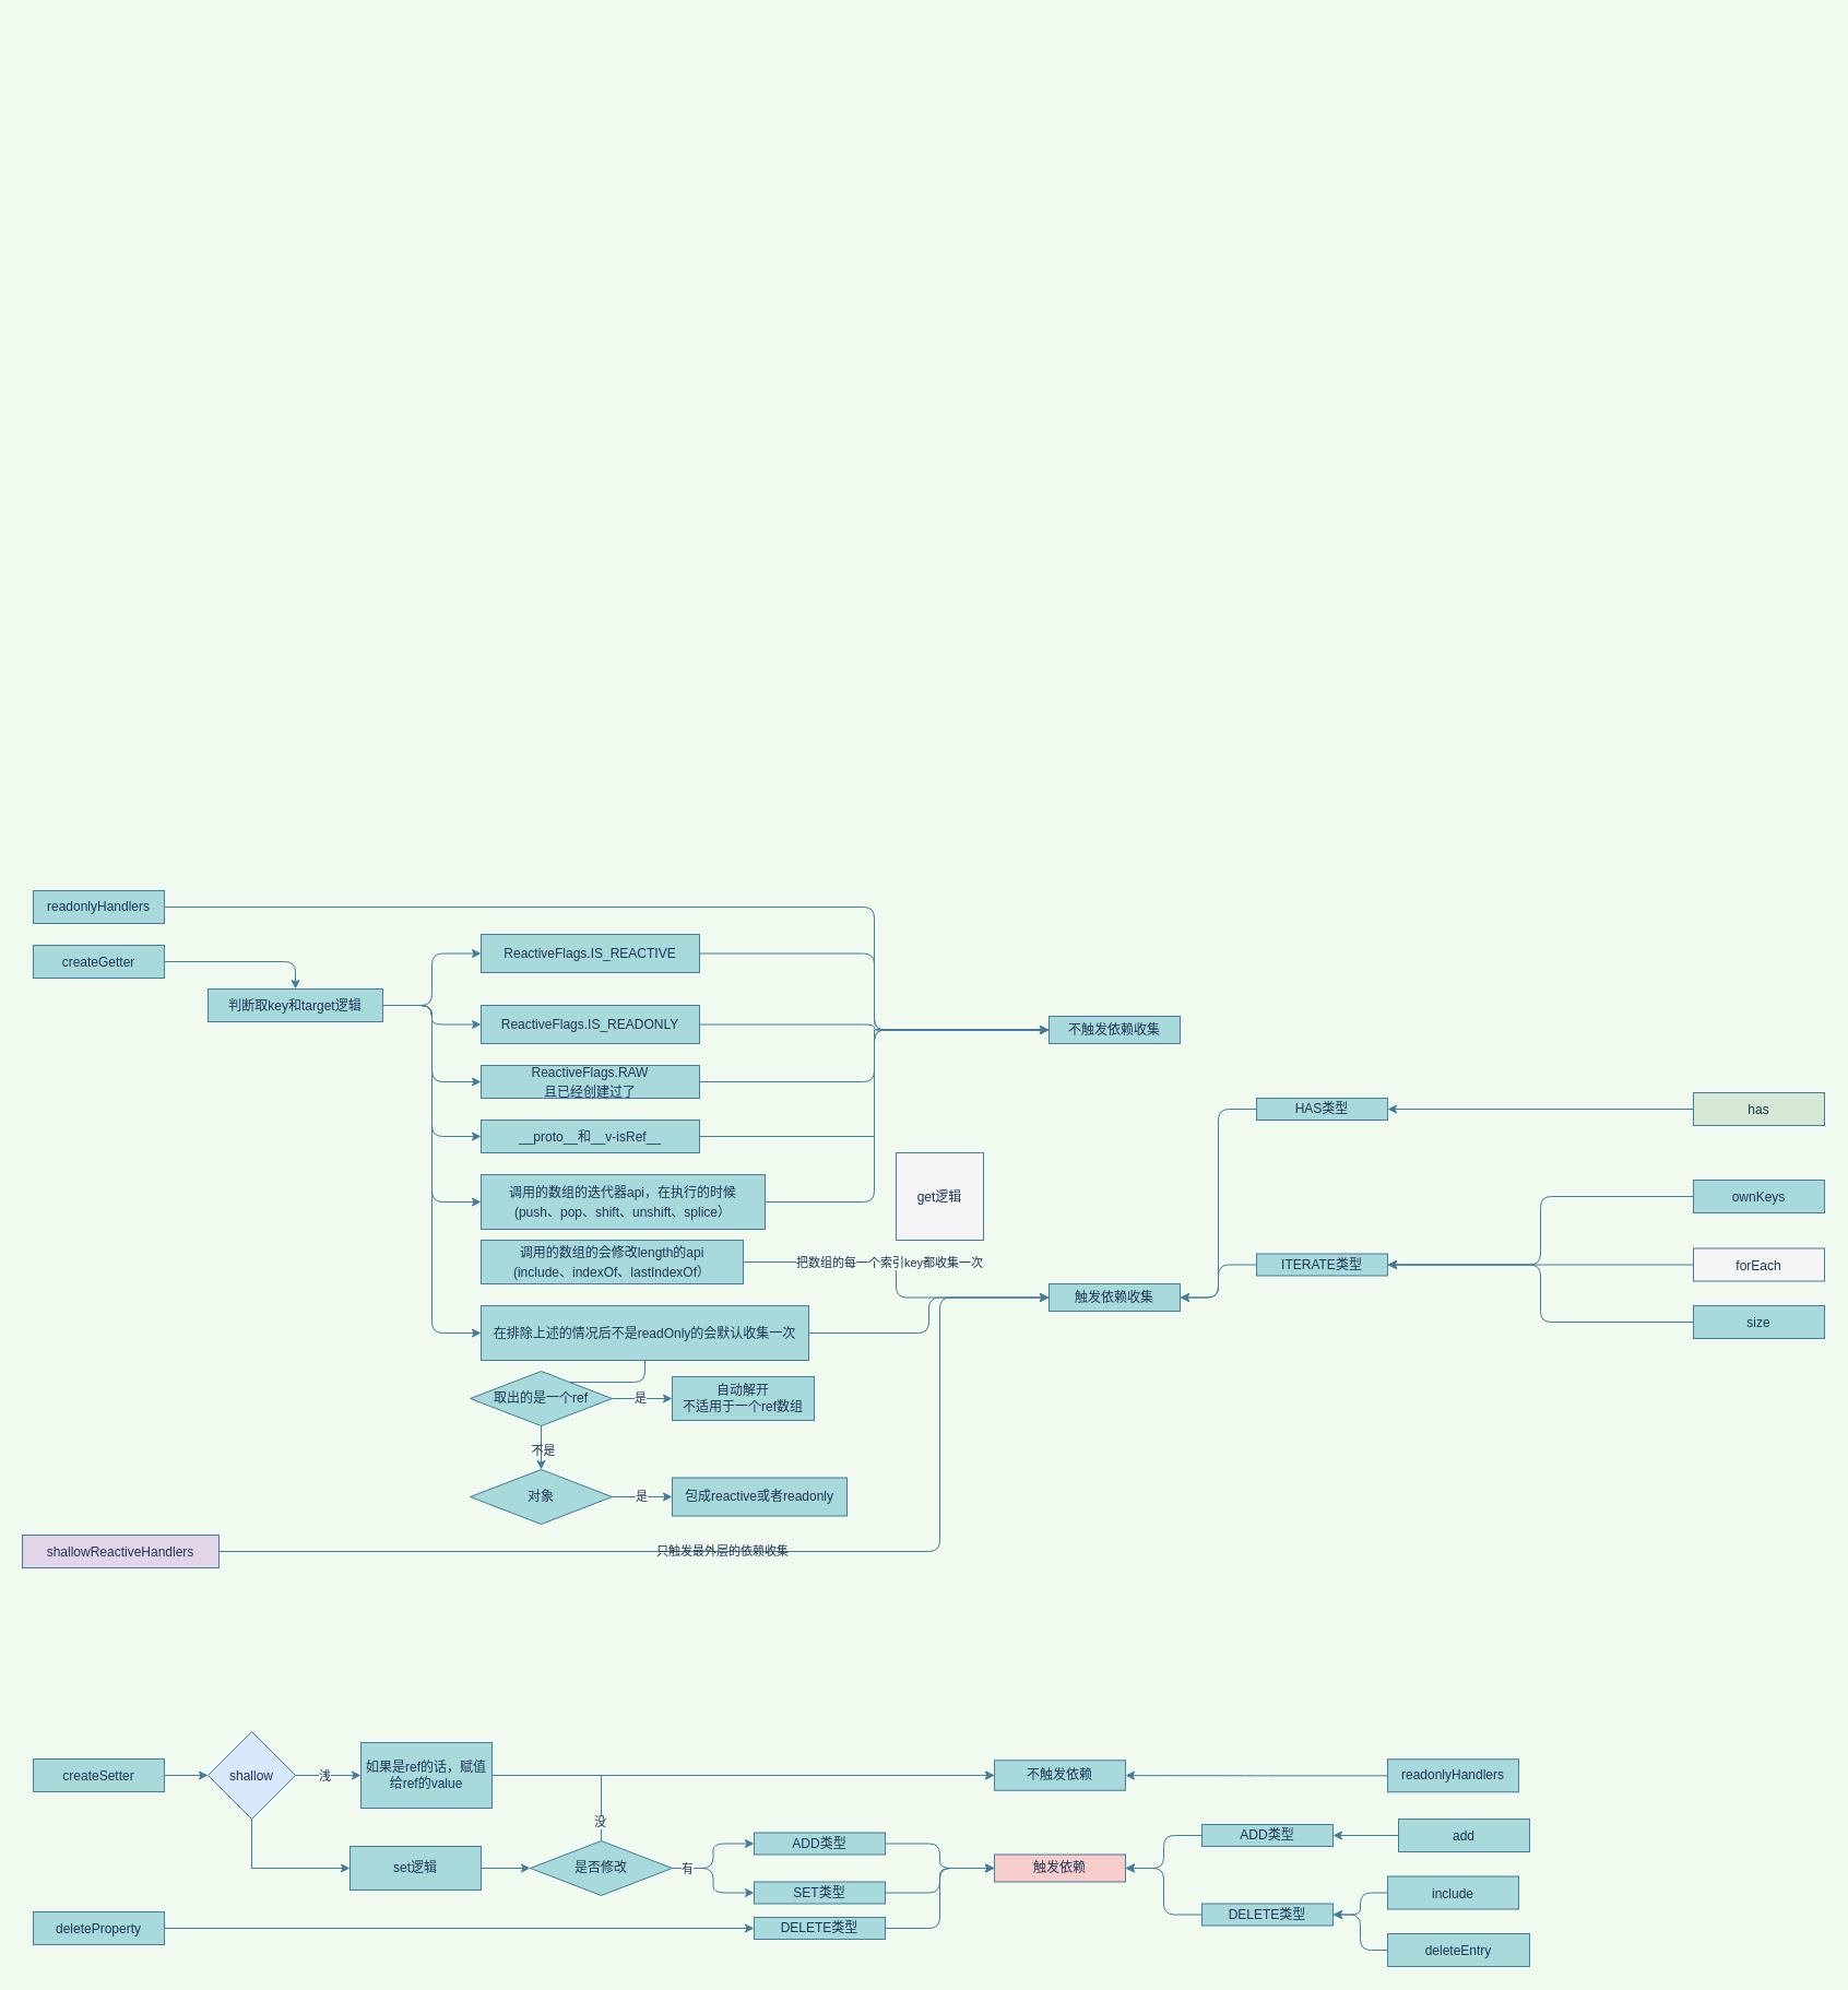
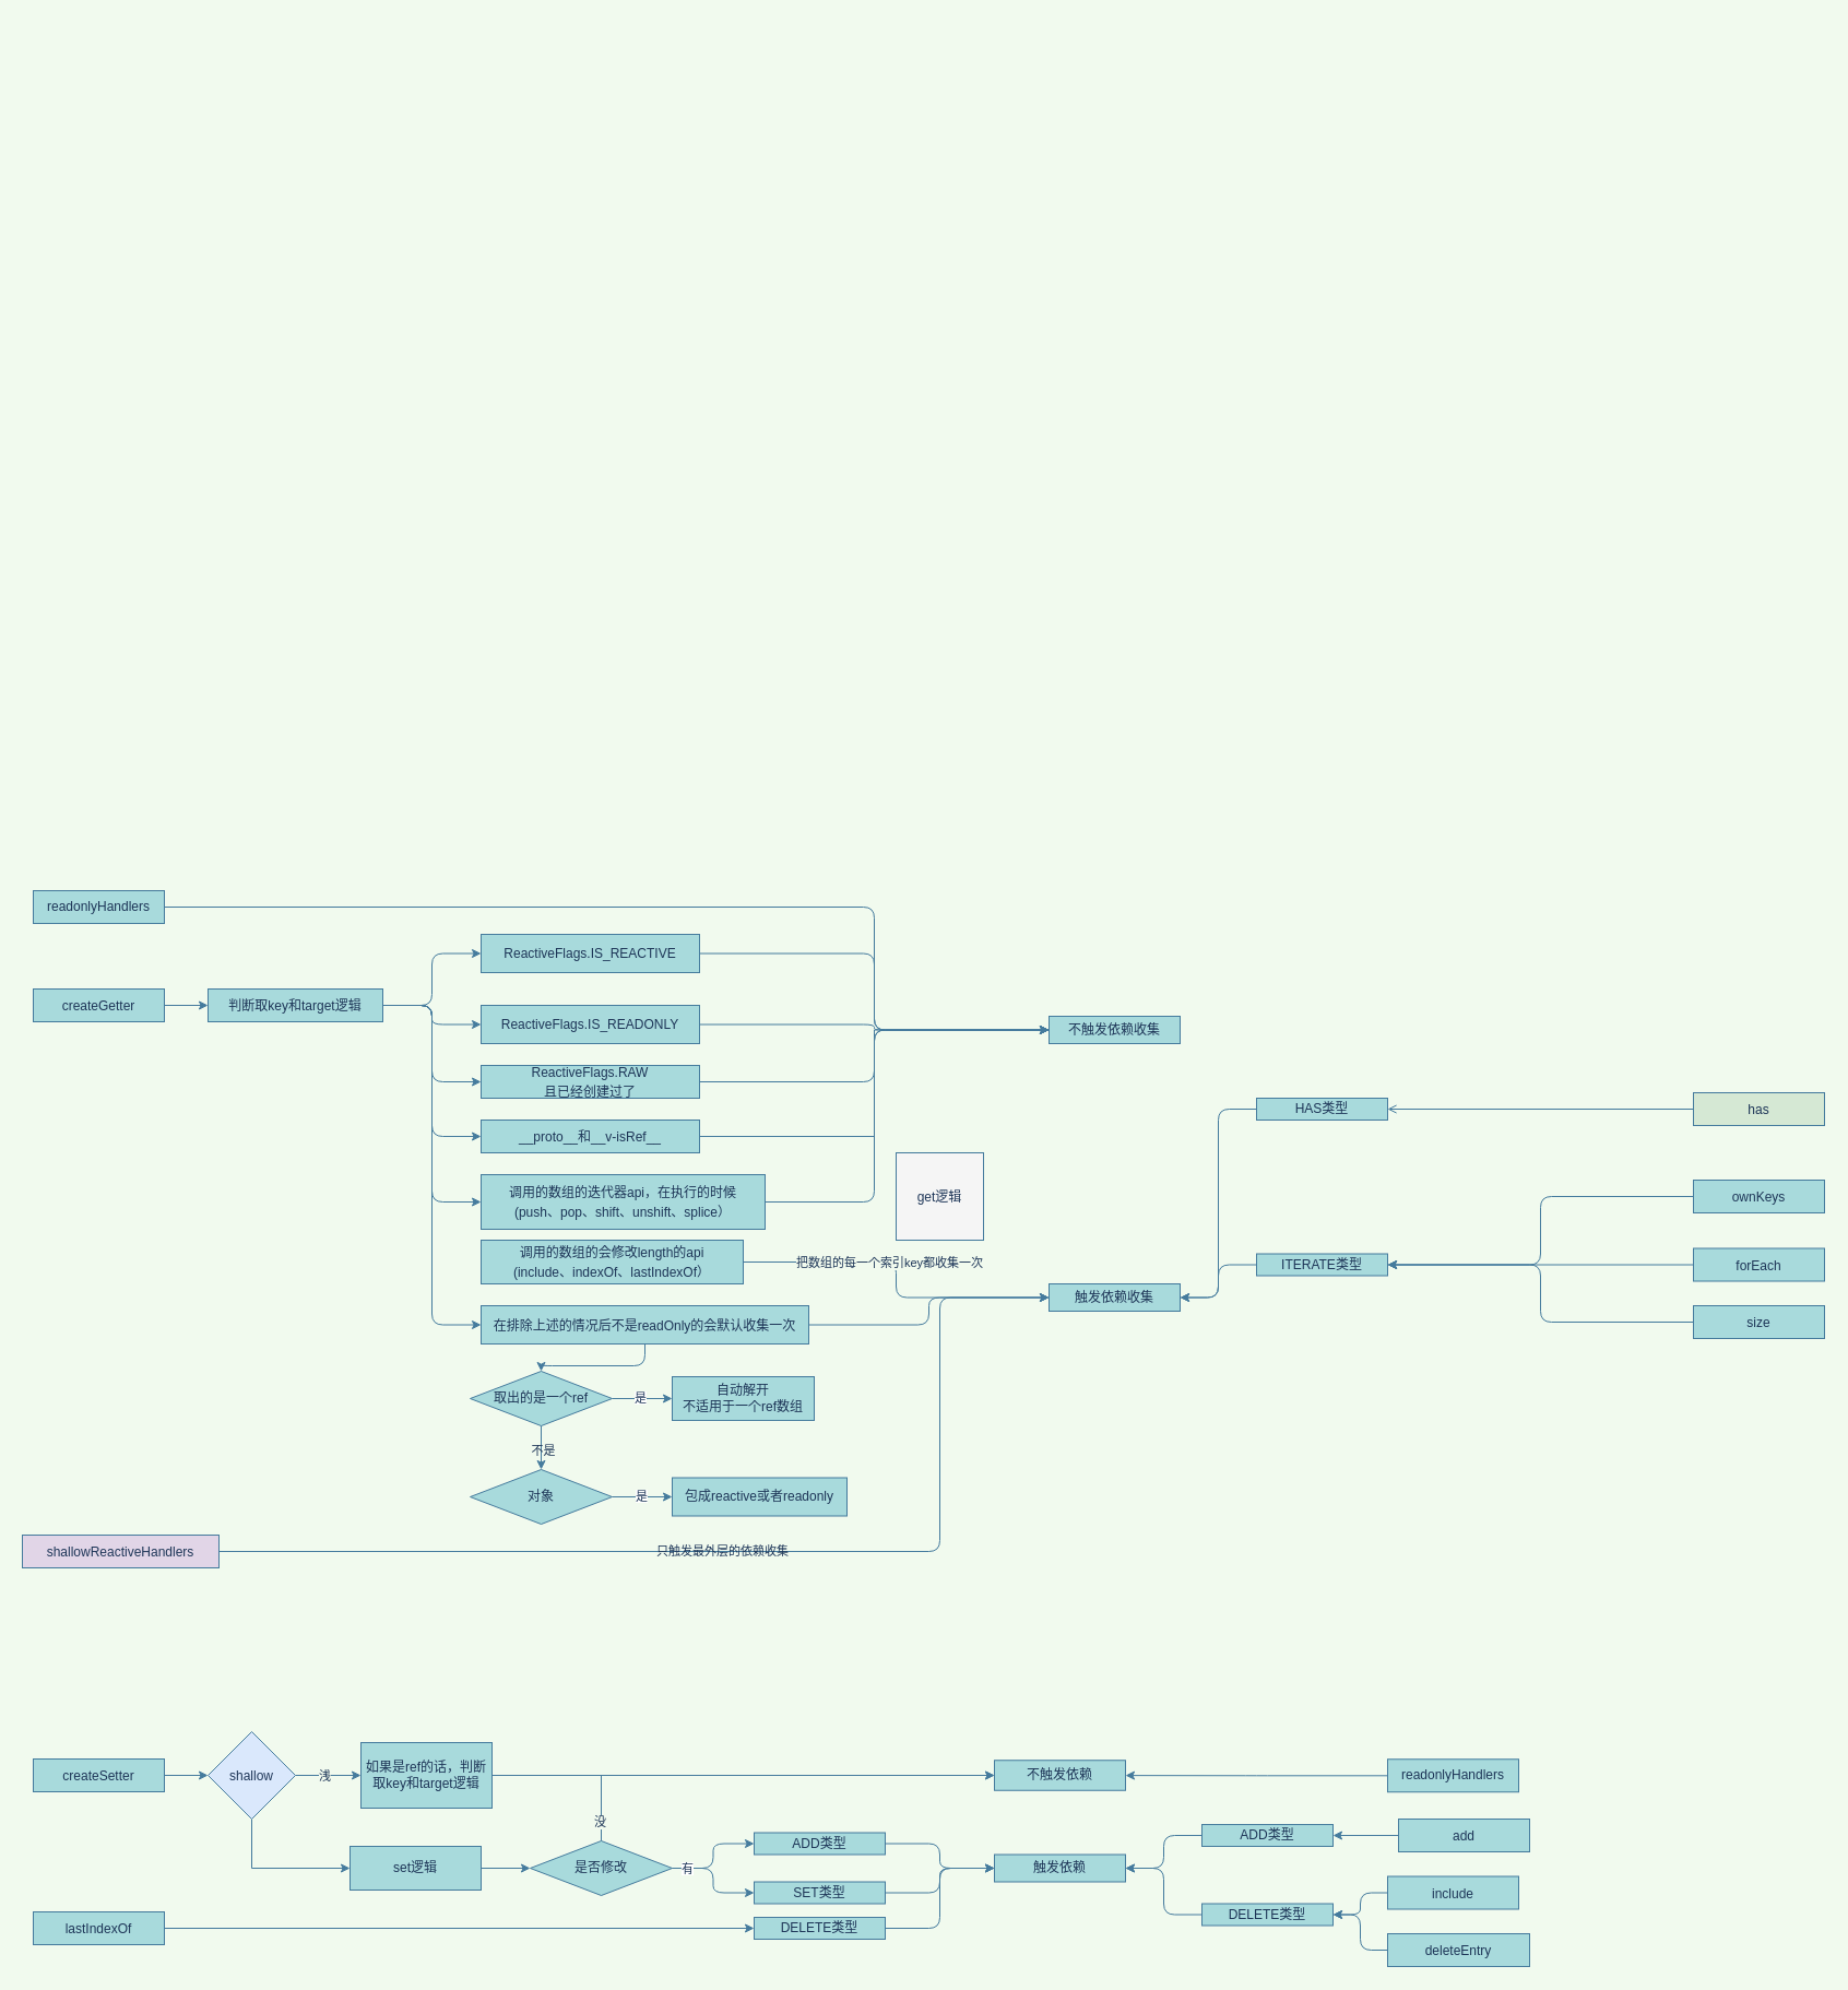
- <mxCell id="5" value="&lt;div style=&quot;line-height: 18px&quot;&gt;createGetter&lt;/div&gt;" style="rounded=0;whiteSpace=wrap;html=1;sketch=0;strokeColor=#457B9D;fillColor=#A8DADC;fontColor=#1D3557;" parent="1" vertex="1"><mxGeometry x="30" y="865" width="120" height="30" as="geometry" /></mxCell>
+ <mxCell id="5" value="&lt;div style=&quot;line-height: 18px&quot;&gt;createGetter&lt;/div&gt;" style="rounded=0;whiteSpace=wrap;html=1;sketch=0;strokeColor=#457B9D;fillColor=#A8DADC;fontColor=#1D3557;" parent="1" vertex="1"><mxGeometry x="30" y="905" width="120" height="30" as="geometry" /></mxCell>
- <mxCell id="72" style="edgeStyle=orthogonalEdgeStyle;curved=0;rounded=1;sketch=0;orthogonalLoop=1;jettySize=auto;html=1;entryX=1;entryY=0.5;entryDx=0;entryDy=0;strokeColor=#457B9D;fillColor=#A8DADC;fontColor=#1D3557;labelBackgroundColor=#F1FAEE;" parent="1" source="73" target="78" edge="1"><mxGeometry relative="1" as="geometry" /></mxCell>
+ <mxCell id="72" style="edgeStyle=orthogonalEdgeStyle;curved=0;rounded=1;sketch=0;orthogonalLoop=1;jettySize=auto;html=1;entryX=1;entryY=0.5;entryDx=0;entryDy=0;strokeColor=#457B9D;fillColor=#A8DADC;fontColor=#1D3557;labelBackgroundColor=#F1FAEE;endArrow=open;" parent="1" source="73" target="78" edge="1"><mxGeometry relative="1" as="geometry" /></mxCell>
- <mxCell id="90" value="&lt;div style=&quot;line-height: 18px&quot;&gt;&lt;div style=&quot;line-height: 18px&quot;&gt;&lt;div style=&quot;line-height: 18px&quot;&gt;&lt;div style=&quot;line-height: 18px&quot;&gt;&lt;div style=&quot;line-height: 18px&quot;&gt;forEach&lt;/div&gt;&lt;/div&gt;&lt;/div&gt;&lt;/div&gt;&lt;/div&gt;" style="rounded=0;whiteSpace=wrap;html=1;sketch=0;strokeColor=#457B9D;fillColor=#f5f5f5;fontColor=#1D3557;" parent="1" vertex="1"><mxGeometry x="1550" y="1142.5" width="120" height="30" as="geometry" /></mxCell>
+ <mxCell id="90" value="&lt;div style=&quot;line-height: 18px&quot;&gt;&lt;div style=&quot;line-height: 18px&quot;&gt;&lt;div style=&quot;line-height: 18px&quot;&gt;&lt;div style=&quot;line-height: 18px&quot;&gt;&lt;div style=&quot;line-height: 18px&quot;&gt;forEach&lt;/div&gt;&lt;/div&gt;&lt;/div&gt;&lt;/div&gt;&lt;/div&gt;" style="rounded=0;whiteSpace=wrap;html=1;sketch=0;strokeColor=#457B9D;fillColor=#A8DADC;fontColor=#1D3557;" parent="1" vertex="1"><mxGeometry x="1550" y="1142.5" width="120" height="30" as="geometry" /></mxCell>
- <mxCell id="36" value="&lt;div style=&quot;line-height: 18px&quot;&gt;在排除上述的情况后不是readOnly的会默认收集一次&lt;/div&gt;" style="rounded=0;whiteSpace=wrap;html=1;sketch=0;strokeColor=#457B9D;fillColor=#A8DADC;fontColor=#1D3557;labelBackgroundColor=none;" parent="1" vertex="1"><mxGeometry x="440" y="1195" width="300" height="50" as="geometry" /></mxCell>
+ <mxCell id="36" value="&lt;div style=&quot;line-height: 18px&quot;&gt;在排除上述的情况后不是readOnly的会默认收集一次&lt;/div&gt;" style="rounded=0;whiteSpace=wrap;html=1;sketch=0;strokeColor=#457B9D;fillColor=#A8DADC;fontColor=#1D3557;labelBackgroundColor=none;" parent="1" vertex="1"><mxGeometry x="440" y="1195" width="300" height="35" as="geometry" /></mxCell>
- <mxCell id="52" value="如果是ref的话，赋值给ref的value" style="whiteSpace=wrap;html=1;rounded=0;fontColor=#1D3557;strokeColor=#457B9D;fillColor=#A8DADC;sketch=0;" parent="1" vertex="1"><mxGeometry x="330" y="1595" width="120" height="60" as="geometry" /></mxCell>
+ <mxCell id="52" value="如果是ref的话，判断取key和target逻辑" style="whiteSpace=wrap;html=1;rounded=0;fontColor=#1D3557;strokeColor=#457B9D;fillColor=#A8DADC;sketch=0;" parent="1" vertex="1"><mxGeometry x="330" y="1595" width="120" height="60" as="geometry" /></mxCell>
- <mxCell id="56" value="触发依赖" style="rounded=0;whiteSpace=wrap;html=1;sketch=0;strokeColor=#457B9D;fillColor=#f8cecc;fontColor=#1D3557;" parent="1" vertex="1"><mxGeometry x="910" y="1697.5" width="120" height="25" as="geometry" /></mxCell>
+ <mxCell id="56" value="触发依赖" style="rounded=0;whiteSpace=wrap;html=1;sketch=0;strokeColor=#457B9D;fillColor=#A8DADC;fontColor=#1D3557;" parent="1" vertex="1"><mxGeometry x="910" y="1697.5" width="120" height="25" as="geometry" /></mxCell>
- <mxCell id="69" value="&lt;div style=&quot;line-height: 18px&quot;&gt;&lt;div style=&quot;line-height: 18px&quot;&gt;deleteProperty&lt;/div&gt;&lt;/div&gt;" style="rounded=0;whiteSpace=wrap;html=1;sketch=0;strokeColor=#457B9D;fillColor=#A8DADC;fontColor=#1D3557;" parent="1" vertex="1"><mxGeometry x="30" y="1750" width="120" height="30" as="geometry" /></mxCell>
+ <mxCell id="69" value="&lt;div style=&quot;line-height: 18px&quot;&gt;&lt;div style=&quot;line-height: 18px&quot;&gt;lastIndexOf&lt;/div&gt;&lt;/div&gt;" style="rounded=0;whiteSpace=wrap;html=1;sketch=0;strokeColor=#457B9D;fillColor=#A8DADC;fontColor=#1D3557;" parent="1" vertex="1"><mxGeometry x="30" y="1750" width="120" height="30" as="geometry" /></mxCell>
